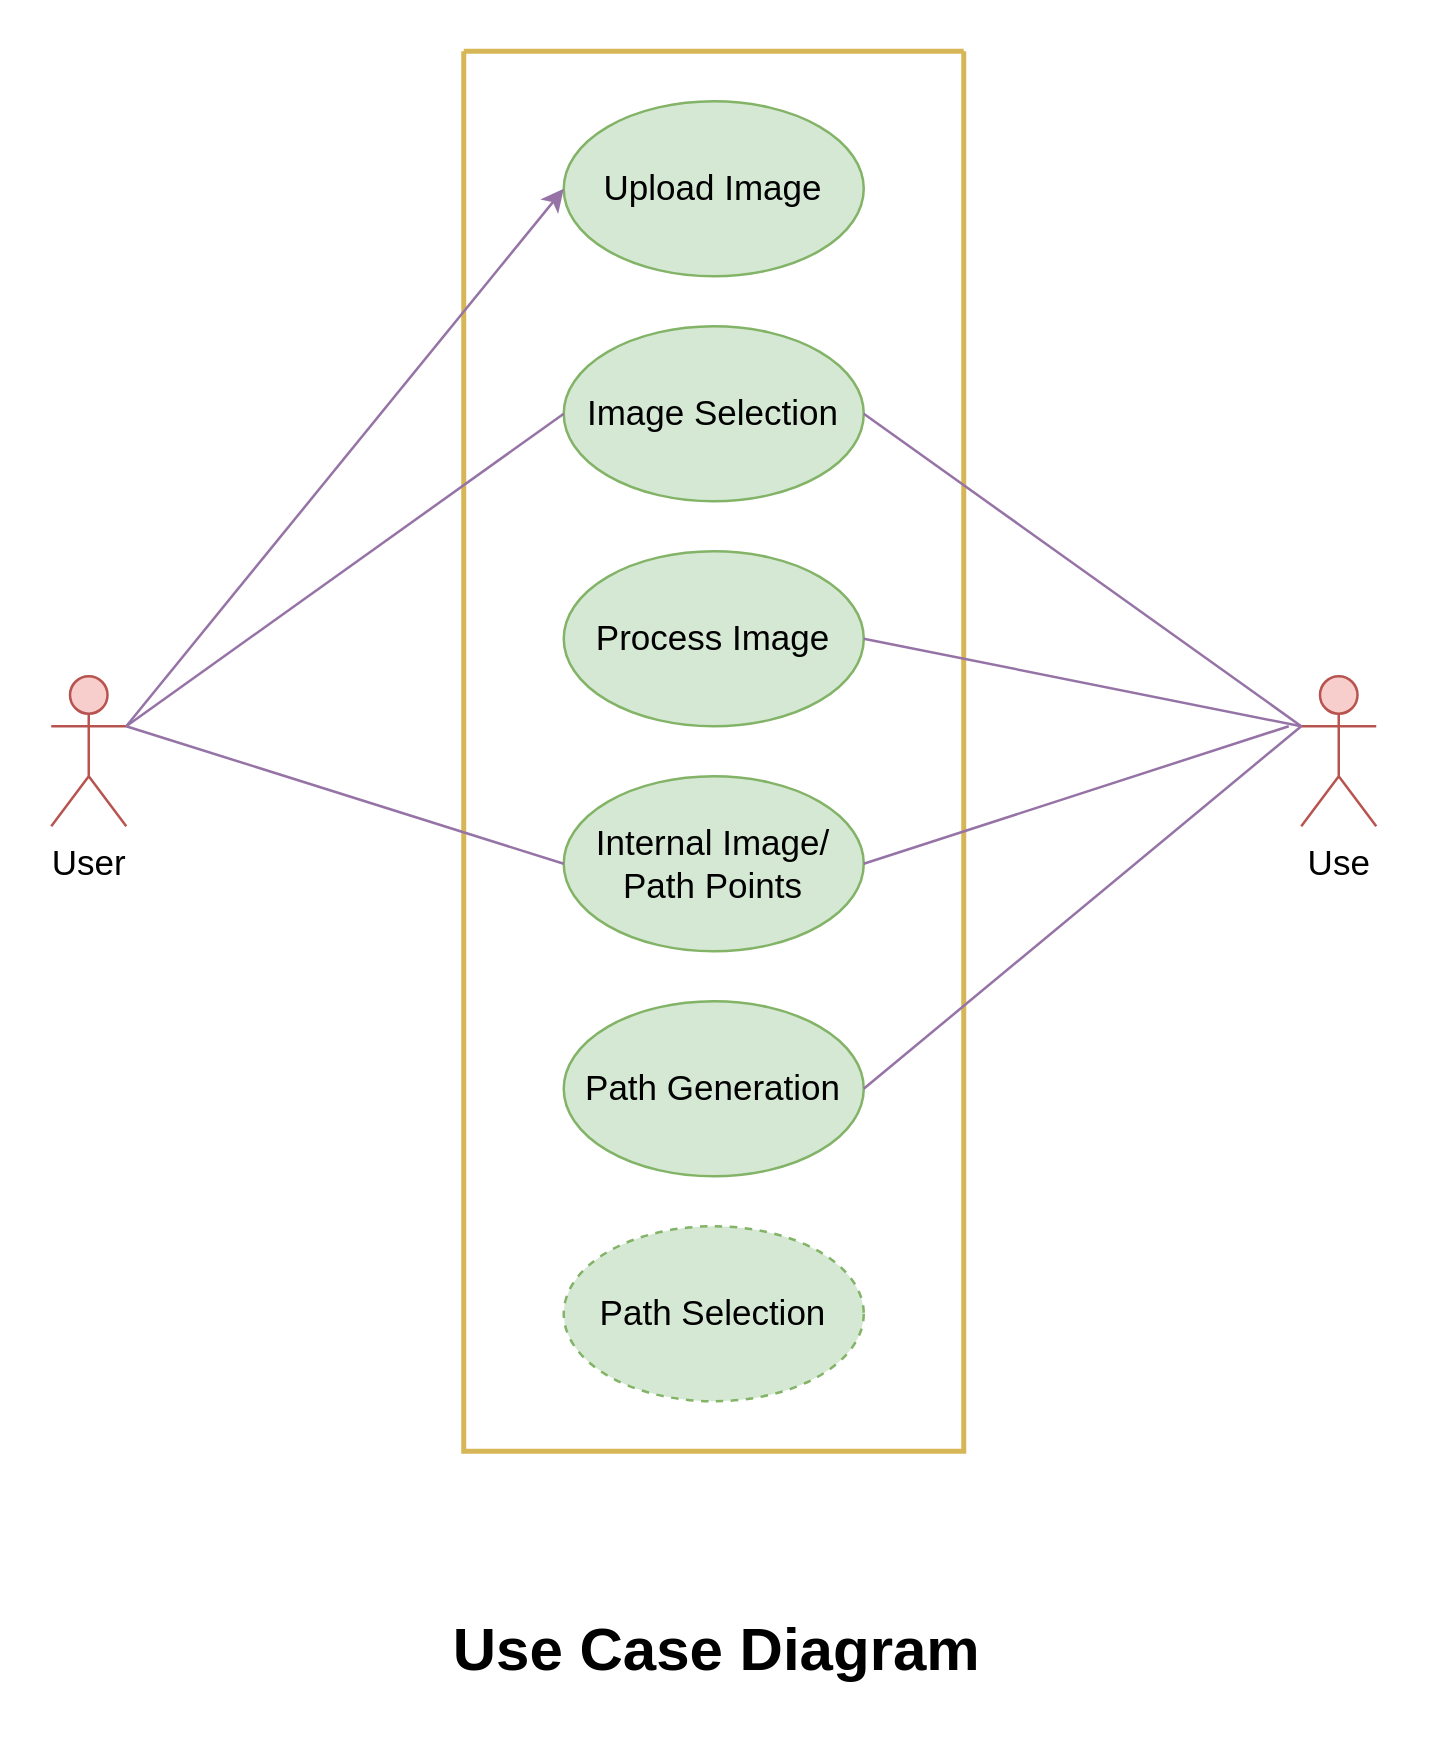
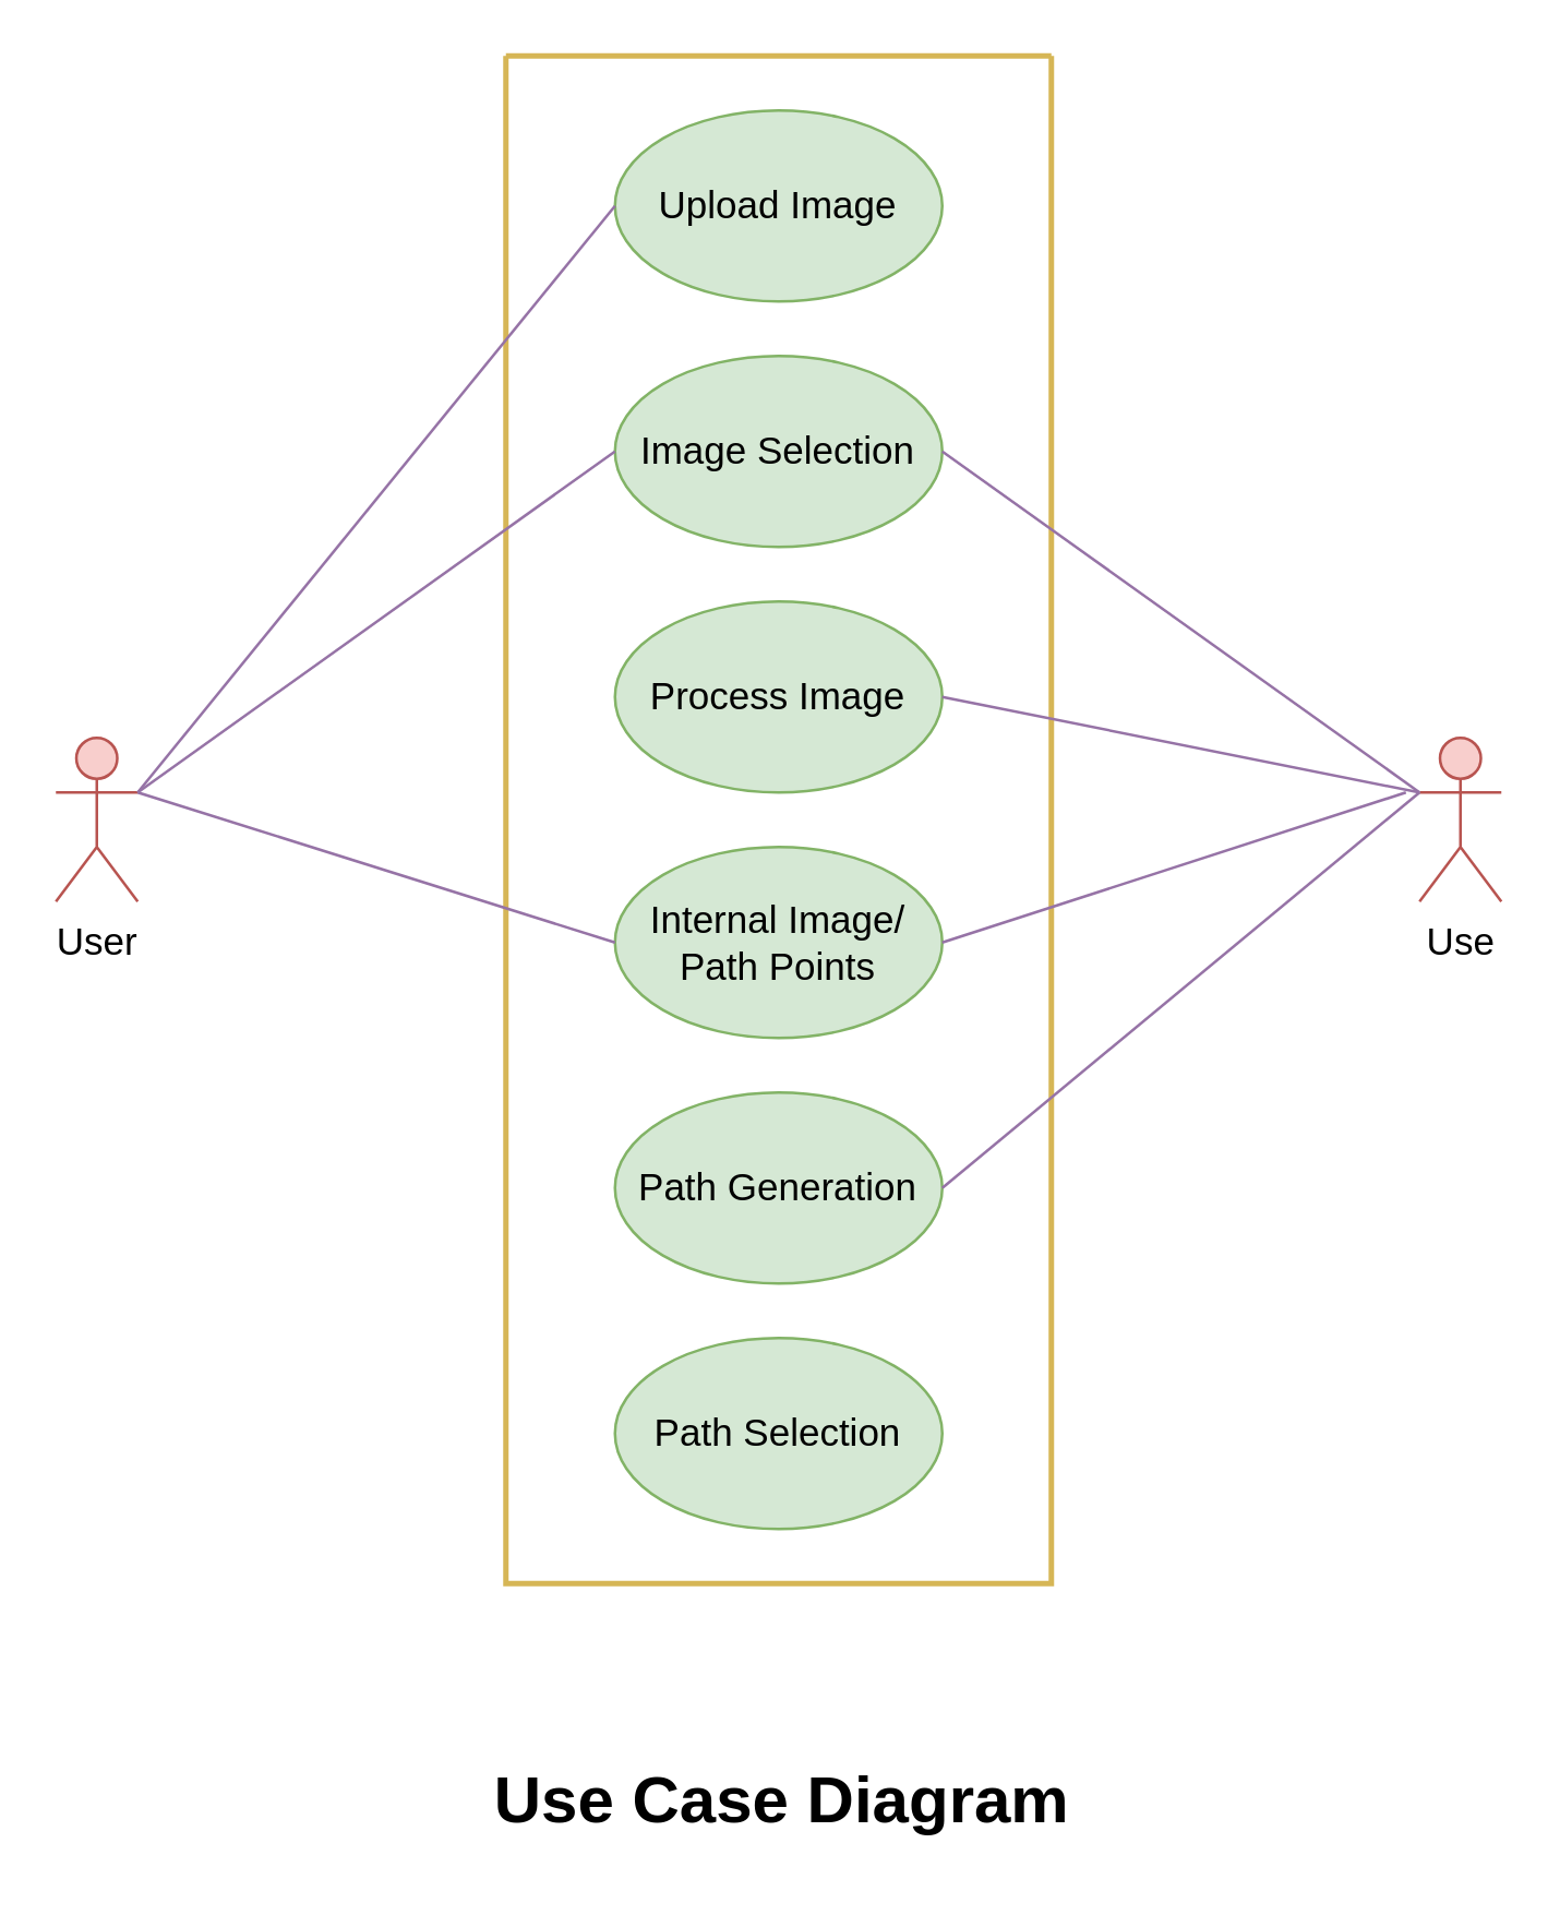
- <mxCell id="12" value="" style="endArrow=classic;html=1;rounded=0;exitX=1;exitY=0.333;exitDx=0;exitDy=0;exitPerimeter=0;entryX=0;entryY=0.5;entryDx=0;entryDy=0;fillColor=#e1d5e7;strokeColor=#9673a6;" edge="1" parent="1" source="10" target="4"><mxGeometry width="50" height="50" relative="1" as="geometry"><mxPoint x="90" y="250" as="sourcePoint" /><mxPoint x="140" y="200" as="targetPoint" /></mxGeometry></mxCell>
+ <mxCell id="12" value="" style="endArrow=none;html=1;rounded=0;exitX=1;exitY=0.333;exitDx=0;exitDy=0;exitPerimeter=0;entryX=0;entryY=0.5;entryDx=0;entryDy=0;fillColor=#e1d5e7;strokeColor=#9673a6;" edge="1" parent="1" source="10" target="4"><mxGeometry width="50" height="50" relative="1" as="geometry"><mxPoint x="90" y="250" as="sourcePoint" /><mxPoint x="140" y="200" as="targetPoint" /></mxGeometry></mxCell>
- <mxCell id="8" value="&lt;font style=&quot;font-size: 14px;&quot;&gt;Path Selection&lt;/font&gt;" style="ellipse;whiteSpace=wrap;html=1;fillColor=#d5e8d4;strokeColor=#82b366;dashed=1;" vertex="1" parent="3"><mxGeometry x="40" y="470" width="120" height="70" as="geometry" /></mxCell>
+ <mxCell id="8" value="&lt;font style=&quot;font-size: 14px;&quot;&gt;Path Selection&lt;/font&gt;" style="ellipse;whiteSpace=wrap;html=1;fillColor=#d5e8d4;strokeColor=#82b366;" vertex="1" parent="3"><mxGeometry x="40" y="470" width="120" height="70" as="geometry" /></mxCell>
